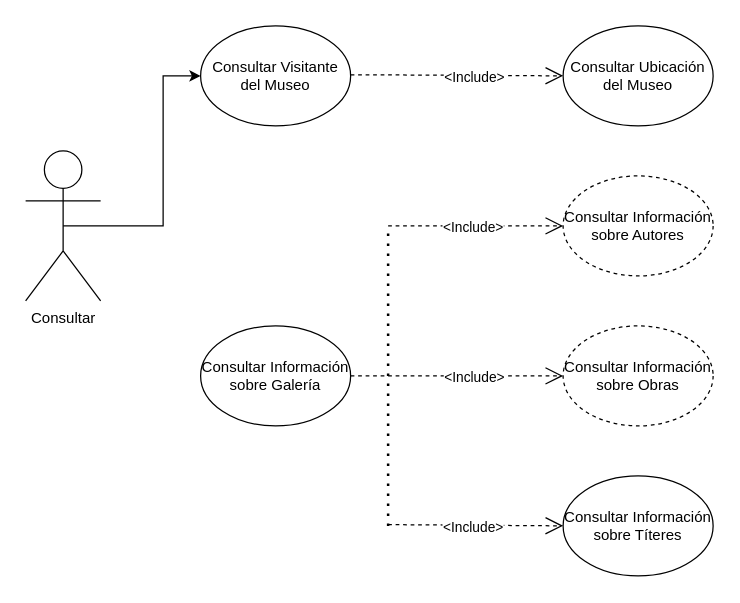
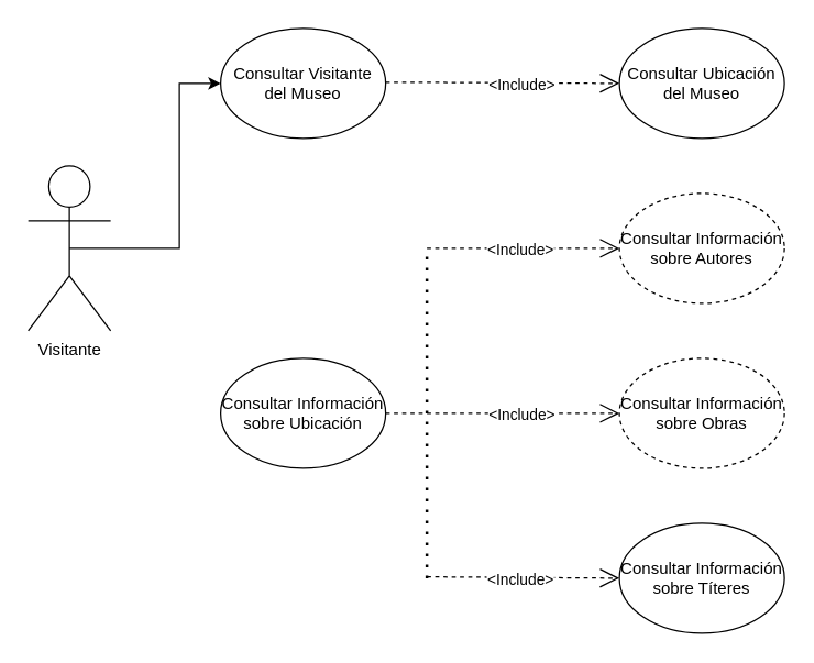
- <mxCell id="3" value="Consultar" style="shape=umlActor;verticalLabelPosition=bottom;verticalAlign=top;html=1;outlineConnect=0;" parent="1" vertex="1"><mxGeometry x="20" y="120" width="60" height="120" as="geometry" /></mxCell>
+ <mxCell id="3" value="Visitante" style="shape=umlActor;verticalLabelPosition=bottom;verticalAlign=top;html=1;outlineConnect=0;" parent="1" vertex="1"><mxGeometry x="20" y="120" width="60" height="120" as="geometry" /></mxCell>
- <mxCell id="6" value="Consultar Información sobre Galería" style="ellipse;whiteSpace=wrap;html=1;" parent="1" vertex="1"><mxGeometry x="160" y="260" width="120" height="80" as="geometry" /></mxCell>
+ <mxCell id="6" value="Consultar Información sobre Ubicación" style="ellipse;whiteSpace=wrap;html=1;" parent="1" vertex="1"><mxGeometry x="160" y="260" width="120" height="80" as="geometry" /></mxCell>
